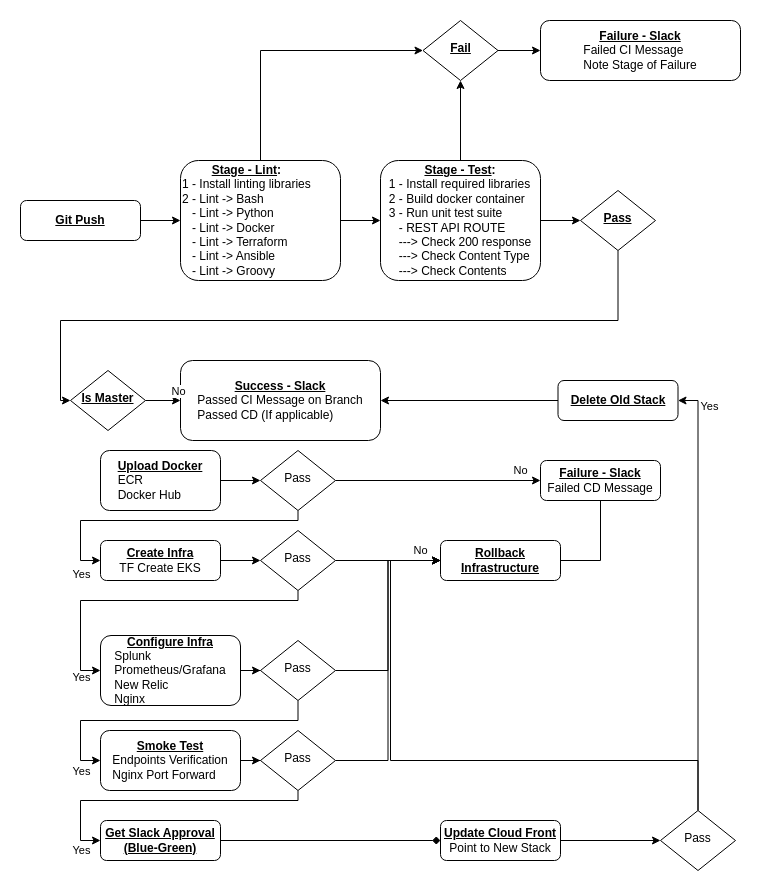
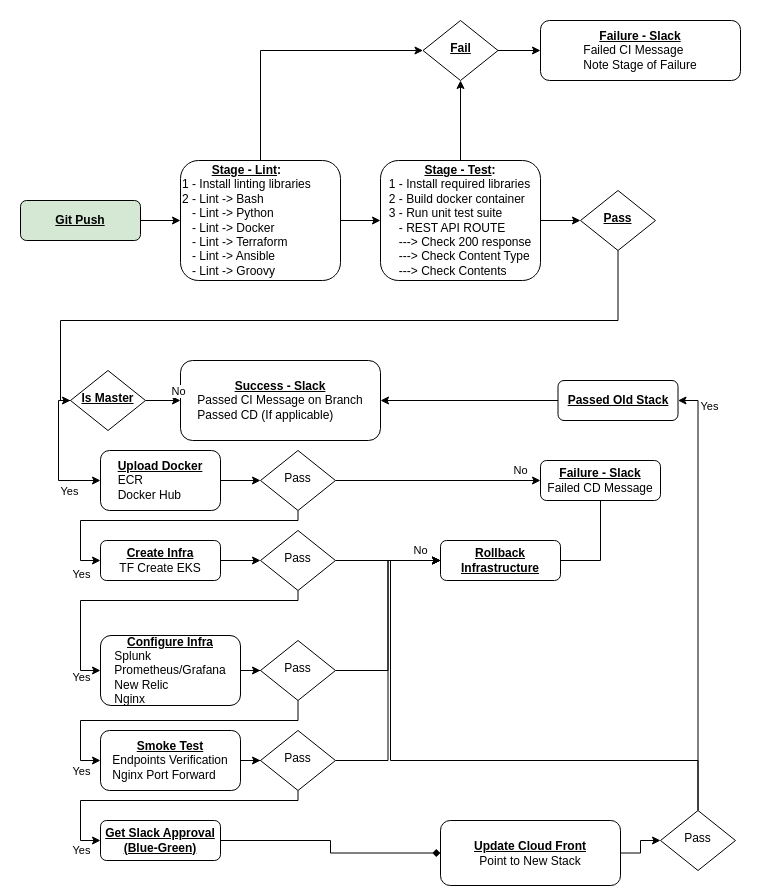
- <mxCell id="3" value="&lt;b&gt;&lt;u&gt;Git Push&lt;/u&gt;&lt;/b&gt;" style="rounded=1;whiteSpace=wrap;html=1;fontSize=12;glass=0;strokeWidth=1;shadow=0;" parent="1" vertex="1"><mxGeometry x="20" y="200" width="120" height="40" as="geometry" /></mxCell>
+ <mxCell id="3" value="&lt;b&gt;&lt;u&gt;Git Push&lt;/u&gt;&lt;/b&gt;" style="rounded=1;whiteSpace=wrap;html=1;fontSize=12;glass=0;strokeWidth=1;shadow=0;fillColor=#d5e8d4;" parent="1" vertex="1"><mxGeometry x="20" y="200" width="120" height="40" as="geometry" /></mxCell>
- <mxCell id="46" value="&lt;b&gt;&lt;u&gt;Delete Old Stack&lt;/u&gt;&lt;/b&gt;" style="rounded=1;whiteSpace=wrap;html=1;fontSize=12;glass=0;strokeWidth=1;shadow=0;" parent="1" vertex="1"><mxGeometry x="557.5" y="380" width="120" height="40" as="geometry" /></mxCell>
+ <mxCell id="46" value="&lt;b&gt;&lt;u&gt;Passed Old Stack&lt;/u&gt;&lt;/b&gt;" style="rounded=1;whiteSpace=wrap;html=1;fontSize=12;glass=0;strokeWidth=1;shadow=0;" parent="1" vertex="1"><mxGeometry x="557.5" y="380" width="120" height="40" as="geometry" /></mxCell>
+ <mxCell id="16" style="edgeStyle=orthogonalEdgeStyle;rounded=0;orthogonalLoop=1;jettySize=auto;html=1;entryX=0;entryY=0.5;entryDx=0;entryDy=0;" parent="1" source="18" target="20" edge="1"><mxGeometry relative="1" as="geometry"><Array as="points"><mxPoint x="58" y="480" /></Array></mxGeometry></mxCell>
+ <mxCell id="17" value="Yes" style="edgeLabel;html=1;align=center;verticalAlign=middle;resizable=0;points=[];" parent="16" vertex="1" connectable="0"><mxGeometry x="0.503" y="4" relative="1" as="geometry"><mxPoint x="1" y="14" as="offset" /></mxGeometry></mxCell>
- <mxCell id="41" value="&lt;u style=&quot;font-weight: bold&quot;&gt;Update Cloud Front&lt;/u&gt;&lt;br&gt;Point to New Stack" style="rounded=1;whiteSpace=wrap;html=1;fontSize=12;glass=0;strokeWidth=1;shadow=0;" parent="1" vertex="1"><mxGeometry x="440" y="820" width="120" height="40" as="geometry" /></mxCell>
+ <mxCell id="41" value="&lt;u style=&quot;font-weight: bold&quot;&gt;Update Cloud Front&lt;/u&gt;&lt;br&gt;Point to New Stack" style="rounded=1;whiteSpace=wrap;html=1;fontSize=12;glass=0;strokeWidth=1;shadow=0;" parent="1" vertex="1"><mxGeometry x="440" y="820" width="180" height="65" as="geometry" /></mxCell>
